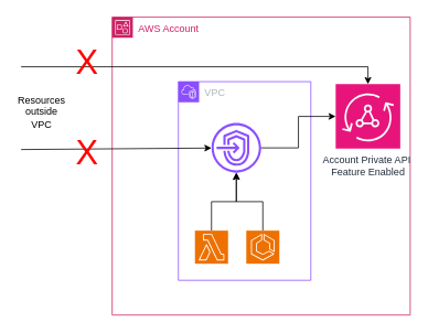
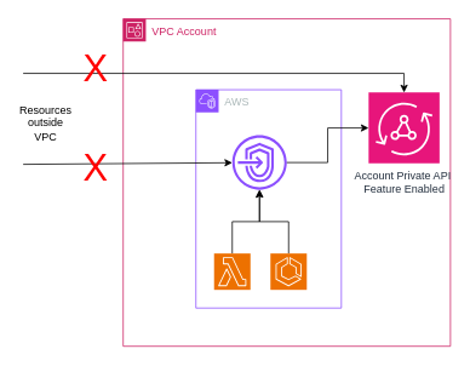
- <mxCell id="2" value="AWS Account" style="points=[[0,0],[0.25,0],[0.5,0],[0.75,0],[1,0],[1,0.25],[1,0.5],[1,0.75],[1,1],[0.75,1],[0.5,1],[0.25,1],[0,1],[0,0.75],[0,0.5],[0,0.25]];outlineConnect=0;gradientColor=none;html=1;whiteSpace=wrap;fontSize=12;fontStyle=0;container=1;pointerEvents=0;collapsible=0;recursiveResize=0;shape=mxgraph.aws4.group;grIcon=mxgraph.aws4.group_account;strokeColor=#CD2264;fillColor=none;verticalAlign=top;align=left;spacingLeft=30;fontColor=#CD2264;dashed=0;" vertex="1" parent="1"><mxGeometry x="135" y="20" width="360" height="360" as="geometry" /></mxCell>
+ <mxCell id="2" value="VPC Account" style="points=[[0,0],[0.25,0],[0.5,0],[0.75,0],[1,0],[1,0.25],[1,0.5],[1,0.75],[1,1],[0.75,1],[0.5,1],[0.25,1],[0,1],[0,0.75],[0,0.5],[0,0.25]];outlineConnect=0;gradientColor=none;html=1;whiteSpace=wrap;fontSize=12;fontStyle=0;container=1;pointerEvents=0;collapsible=0;recursiveResize=0;shape=mxgraph.aws4.group;grIcon=mxgraph.aws4.group_account;strokeColor=#CD2264;fillColor=none;verticalAlign=top;align=left;spacingLeft=30;fontColor=#CD2264;dashed=0;" vertex="1" parent="1"><mxGeometry x="135" y="20" width="360" height="360" as="geometry" /></mxCell>
- <mxCell id="3" value="VPC" style="points=[[0,0],[0.25,0],[0.5,0],[0.75,0],[1,0],[1,0.25],[1,0.5],[1,0.75],[1,1],[0.75,1],[0.5,1],[0.25,1],[0,1],[0,0.75],[0,0.5],[0,0.25]];outlineConnect=0;gradientColor=none;html=1;whiteSpace=wrap;fontSize=12;fontStyle=0;container=1;pointerEvents=0;collapsible=0;recursiveResize=0;shape=mxgraph.aws4.group;grIcon=mxgraph.aws4.group_vpc2;strokeColor=#8C4FFF;fillColor=none;verticalAlign=top;align=left;spacingLeft=30;fontColor=#AAB7B8;dashed=0;" vertex="1" parent="2"><mxGeometry x="80" y="78" width="160" height="240" as="geometry" /></mxCell>
+ <mxCell id="3" value="AWS" style="points=[[0,0],[0.25,0],[0.5,0],[0.75,0],[1,0],[1,0.25],[1,0.5],[1,0.75],[1,1],[0.75,1],[0.5,1],[0.25,1],[0,1],[0,0.75],[0,0.5],[0,0.25]];outlineConnect=0;gradientColor=none;html=1;whiteSpace=wrap;fontSize=12;fontStyle=0;container=1;pointerEvents=0;collapsible=0;recursiveResize=0;shape=mxgraph.aws4.group;grIcon=mxgraph.aws4.group_vpc2;strokeColor=#8C4FFF;fillColor=none;verticalAlign=top;align=left;spacingLeft=30;fontColor=#AAB7B8;dashed=0;" vertex="1" parent="2"><mxGeometry x="80" y="78" width="160" height="240" as="geometry" /></mxCell>
